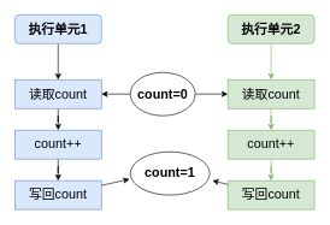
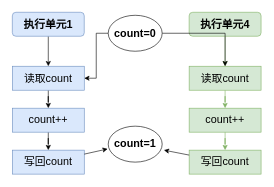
- <mxCell id="10" value="&lt;h2&gt;&lt;font style=&quot;font-size: 18px;&quot;&gt;执行单元2&lt;/font&gt;&lt;/h2&gt;" style="rounded=1;whiteSpace=wrap;html=1;fillColor=#d5e8d4;strokeColor=#82b366;fontStyle=1" vertex="1" parent="1"><mxGeometry x="315" y="20" width="120" height="40" as="geometry" /></mxCell>
+ <mxCell id="10" value="&lt;h2&gt;&lt;font style=&quot;font-size: 18px;&quot;&gt;执行单元4&lt;/font&gt;&lt;/h2&gt;" style="rounded=1;whiteSpace=wrap;html=1;fillColor=#d5e8d4;strokeColor=#82b366;fontStyle=1" vertex="1" parent="1"><mxGeometry x="315" y="20" width="120" height="40" as="geometry" /></mxCell>
- <mxCell id="18" value="&lt;h2&gt;count=0&lt;/h2&gt;" style="ellipse;whiteSpace=wrap;html=1;" vertex="1" parent="1"><mxGeometry x="180" y="100" width="90" height="60" as="geometry" /></mxCell>
+ <mxCell id="18" value="&lt;h2&gt;count=0&lt;/h2&gt;" style="ellipse;whiteSpace=wrap;html=1;" vertex="1" parent="1"><mxGeometry x="180" y="25" width="90" height="60" as="geometry" /></mxCell>
- <mxCell id="19" value="&lt;h2&gt;count=1&lt;/h2&gt;" style="ellipse;whiteSpace=wrap;html=1;" vertex="1" parent="1"><mxGeometry x="180" y="210" width="110" height="60" as="geometry" /></mxCell>
+ <mxCell id="19" value="&lt;h2&gt;count=1&lt;/h2&gt;" style="ellipse;whiteSpace=wrap;html=1;" vertex="1" parent="1"><mxGeometry x="180" y="210" width="90" height="60" as="geometry" /></mxCell>
